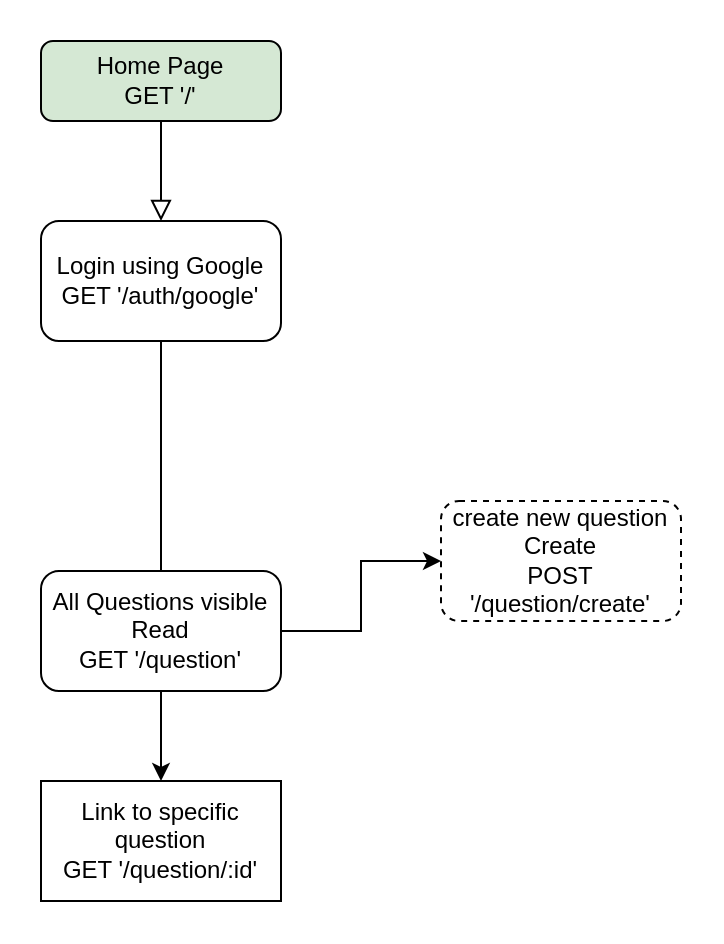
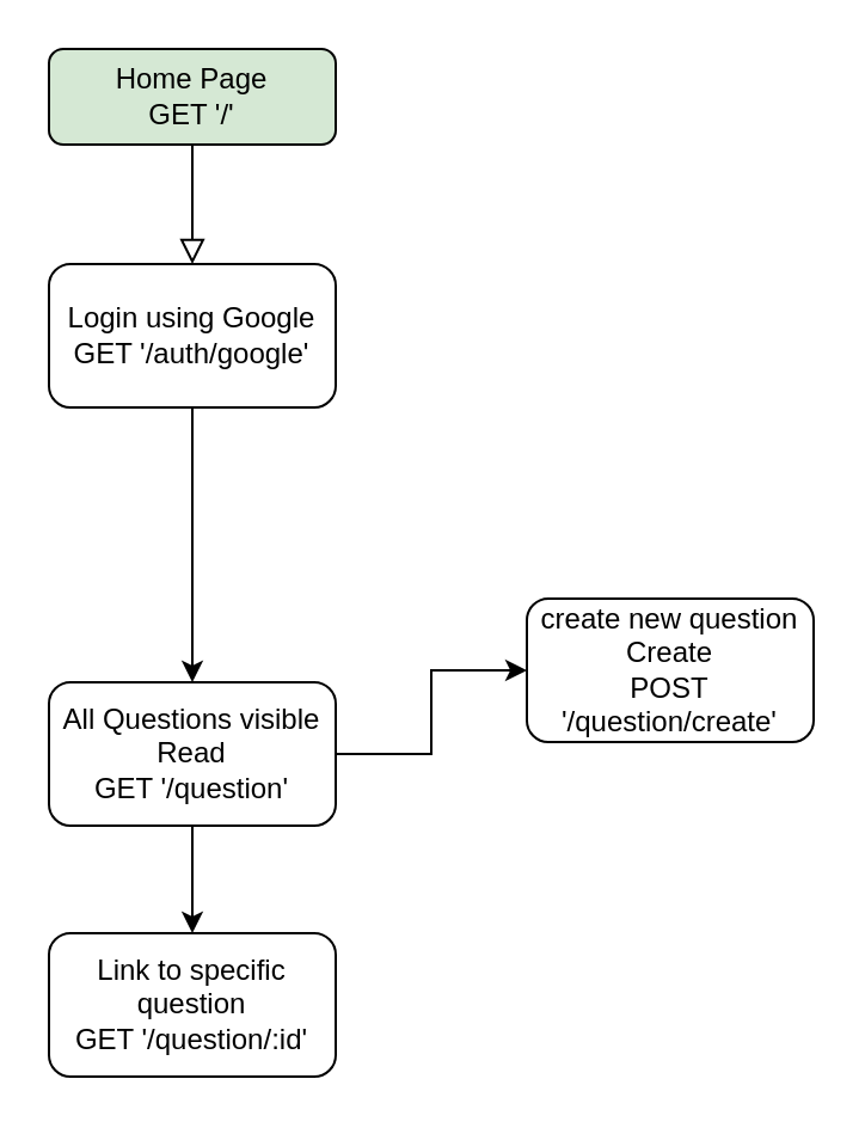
- <mxCell id="4" value="" style="edgeStyle=orthogonalEdgeStyle;rounded=0;orthogonalLoop=1;jettySize=auto;html=1;endArrow=none;" edge="1" parent="1" source="5" target="8"><mxGeometry relative="1" as="geometry" /></mxCell>
+ <mxCell id="4" value="" style="edgeStyle=orthogonalEdgeStyle;rounded=0;orthogonalLoop=1;jettySize=auto;html=1;" edge="1" parent="1" source="5" target="8"><mxGeometry relative="1" as="geometry" /></mxCell>
- <mxCell id="10" value="create new question&lt;br&gt;Create&lt;br&gt;POST '/question/create'" style="whiteSpace=wrap;html=1;rounded=1;dashed=1;" vertex="1" parent="1"><mxGeometry x="220" y="250" width="120" height="60" as="geometry" /></mxCell>
+ <mxCell id="10" value="create new question&lt;br&gt;Create&lt;br&gt;POST '/question/create'" style="whiteSpace=wrap;html=1;rounded=1;" vertex="1" parent="1"><mxGeometry x="220" y="250" width="120" height="60" as="geometry" /></mxCell>
- <mxCell id="9" value="Link to specific question&lt;br&gt;GET '/question/:id'" style="whiteSpace=wrap;html=1;rounded=0;" vertex="1" parent="1"><mxGeometry x="20" y="390" width="120" height="60" as="geometry" /></mxCell>
+ <mxCell id="9" value="Link to specific question&lt;br&gt;GET '/question/:id'" style="whiteSpace=wrap;html=1;rounded=1;" vertex="1" parent="1"><mxGeometry x="20" y="390" width="120" height="60" as="geometry" /></mxCell>
